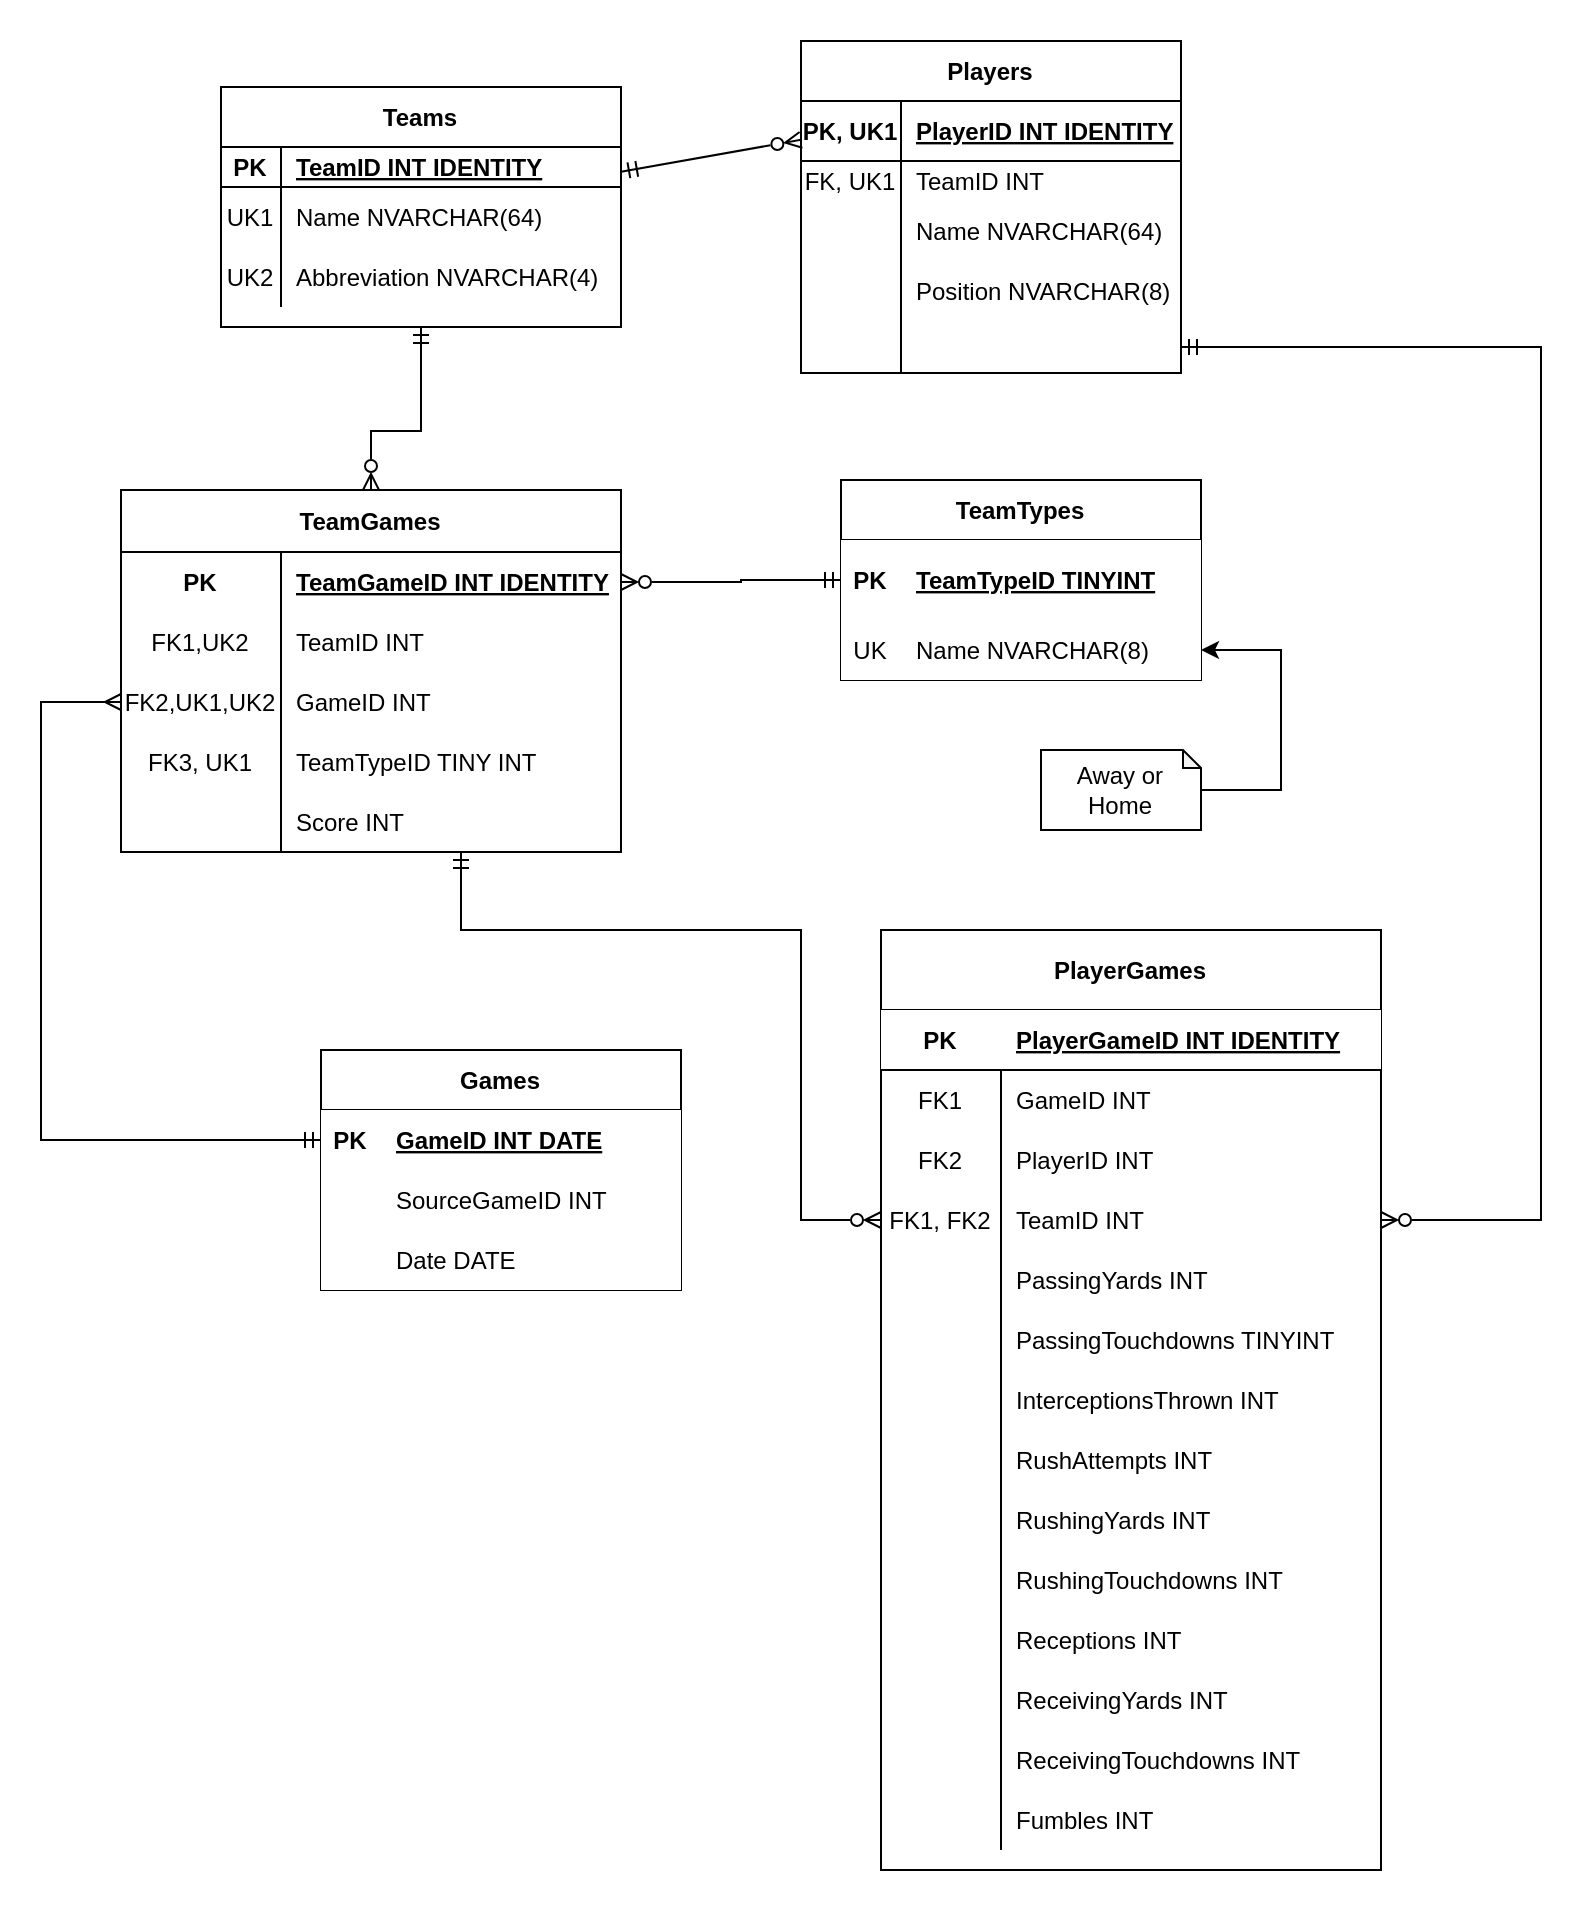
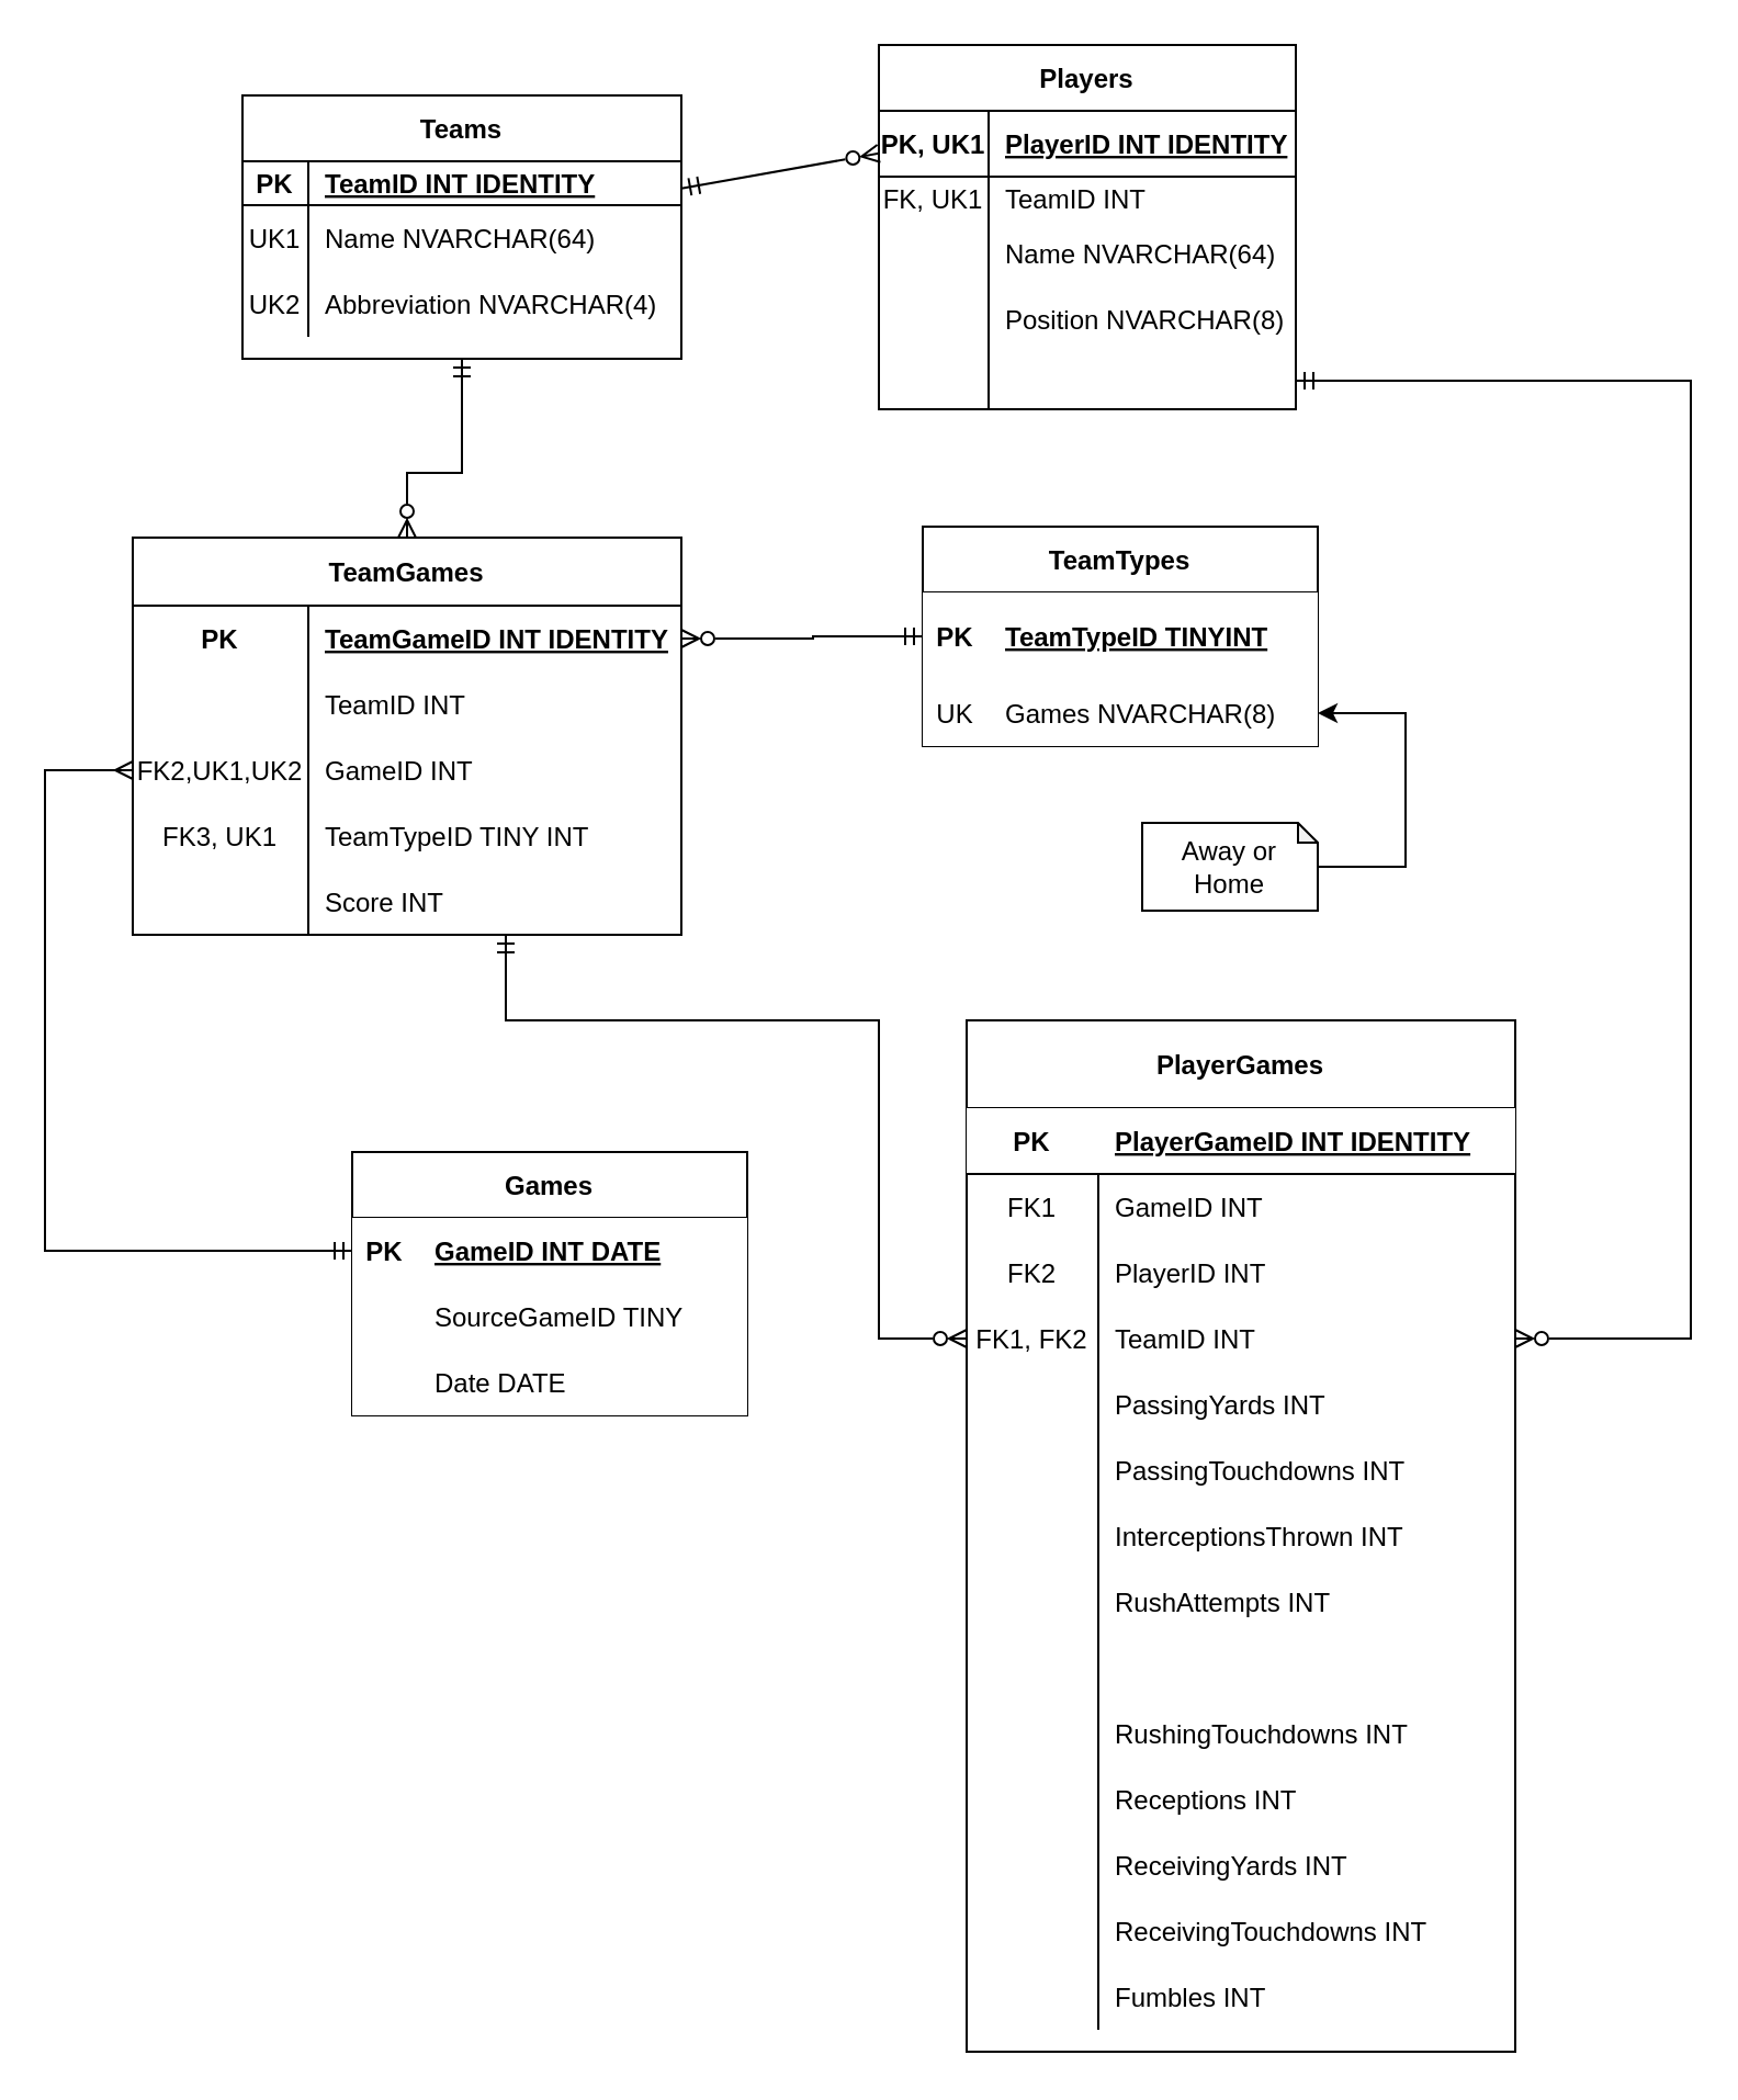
- <mxCell id="98" value="FK1,UK2" style="shape=partialRectangle;connectable=0;fillColor=none;top=0;left=0;bottom=0;right=0;editable=1;overflow=hidden;fontColor=default;strokeColor=default;" vertex="1" parent="97"><mxGeometry width="80" height="30" as="geometry"><mxRectangle width="80" height="30" as="alternateBounds" /></mxGeometry></mxCell>
- <mxCell id="35" value="Name NVARCHAR(8)" style="shape=partialRectangle;connectable=0;fillColor=default;top=0;left=0;bottom=0;right=0;align=left;spacingLeft=6;overflow=hidden;strokeColor=default;fontColor=default;" vertex="1" parent="33"><mxGeometry x="30" width="150" height="30" as="geometry"><mxRectangle width="150" height="30" as="alternateBounds" /></mxGeometry></mxCell>
+ <mxCell id="35" value="Games NVARCHAR(8)" style="shape=partialRectangle;connectable=0;fillColor=default;top=0;left=0;bottom=0;right=0;align=left;spacingLeft=6;overflow=hidden;strokeColor=default;fontColor=default;" vertex="1" parent="33"><mxGeometry x="30" width="150" height="30" as="geometry"><mxRectangle width="150" height="30" as="alternateBounds" /></mxGeometry></mxCell>
- <mxCell id="85" value="SourceGameID INT" style="shape=partialRectangle;connectable=0;fillColor=default;top=0;left=0;bottom=0;right=0;align=left;spacingLeft=6;overflow=hidden;strokeColor=default;fontColor=default;" vertex="1" parent="83"><mxGeometry x="30" width="150" height="30" as="geometry"><mxRectangle width="150" height="30" as="alternateBounds" /></mxGeometry></mxCell>
+ <mxCell id="85" value="SourceGameID TINY" style="shape=partialRectangle;connectable=0;fillColor=default;top=0;left=0;bottom=0;right=0;align=left;spacingLeft=6;overflow=hidden;strokeColor=default;fontColor=default;" vertex="1" parent="83"><mxGeometry x="30" width="150" height="30" as="geometry"><mxRectangle width="150" height="30" as="alternateBounds" /></mxGeometry></mxCell>
- <mxCell id="54" value="PassingTouchdowns TINYINT" style="shape=partialRectangle;connectable=0;fillColor=none;top=0;left=0;bottom=0;right=0;align=left;spacingLeft=6;overflow=hidden;" vertex="1" parent="52"><mxGeometry x="60" width="190" height="30" as="geometry"><mxRectangle width="190" height="30" as="alternateBounds" /></mxGeometry></mxCell>
+ <mxCell id="54" value="PassingTouchdowns INT" style="shape=partialRectangle;connectable=0;fillColor=none;top=0;left=0;bottom=0;right=0;align=left;spacingLeft=6;overflow=hidden;" vertex="1" parent="52"><mxGeometry x="60" width="190" height="30" as="geometry"><mxRectangle width="190" height="30" as="alternateBounds" /></mxGeometry></mxCell>
- <mxCell id="63" value="RushingYards INT" style="shape=partialRectangle;connectable=0;fillColor=none;top=0;left=0;bottom=0;right=0;align=left;spacingLeft=6;overflow=hidden;" vertex="1" parent="61"><mxGeometry x="60" width="190" height="30" as="geometry"><mxRectangle width="190" height="30" as="alternateBounds" /></mxGeometry></mxCell>
